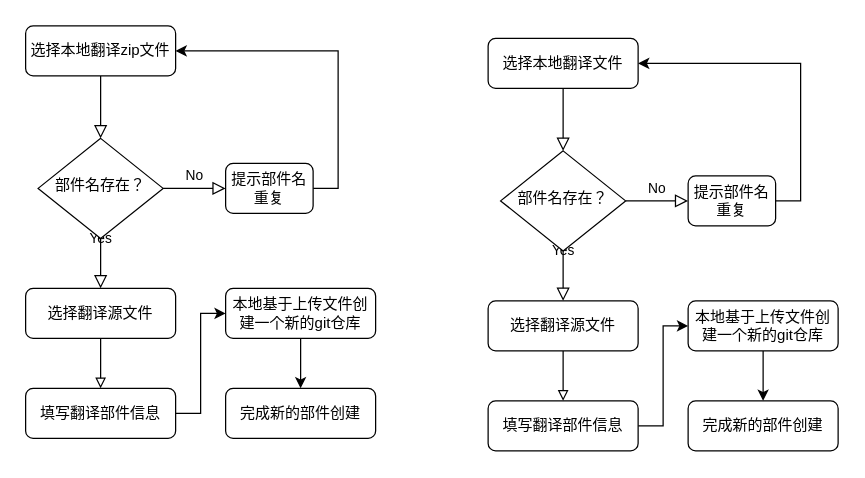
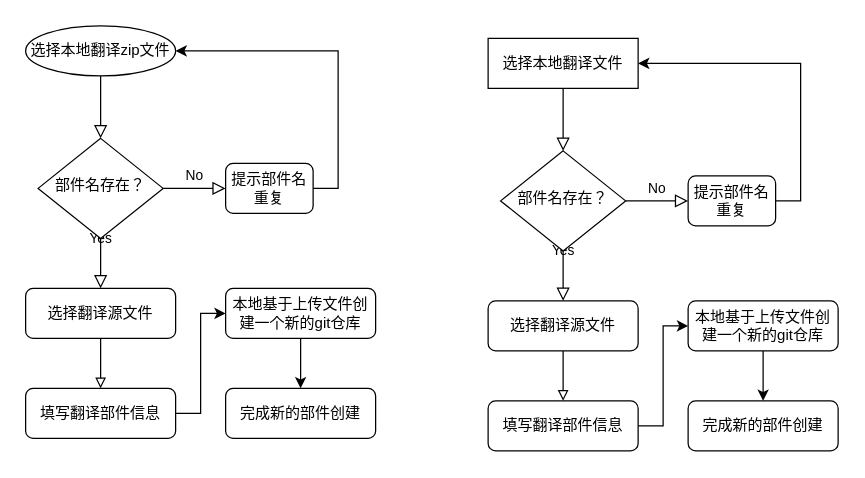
- <mxCell id="3" value="选择本地翻译zip文件" style="rounded=1;whiteSpace=wrap;html=1;fontSize=12;glass=0;strokeWidth=1;shadow=0;" vertex="1" parent="1"><mxGeometry x="20" y="20" width="120" height="40" as="geometry" /></mxCell>
+ <mxCell id="3" value="选择本地翻译zip文件" style="ellipse;whiteSpace=wrap;html=1;fontSize=12;glass=0;strokeWidth=1;shadow=0;" vertex="1" parent="1"><mxGeometry x="20" y="20" width="120" height="40" as="geometry" /></mxCell>
- <mxCell id="17" value="选择本地翻译文件" style="rounded=1;whiteSpace=wrap;html=1;fontSize=12;glass=0;strokeWidth=1;shadow=0;" vertex="1" parent="1"><mxGeometry x="390" y="30" width="120" height="40" as="geometry" /></mxCell>
+ <mxCell id="17" value="选择本地翻译文件" style="whiteSpace=wrap;html=1;fontSize=12;glass=0;strokeWidth=1;shadow=0;rounded=0;" vertex="1" parent="1"><mxGeometry x="390" y="30" width="120" height="40" as="geometry" /></mxCell>
